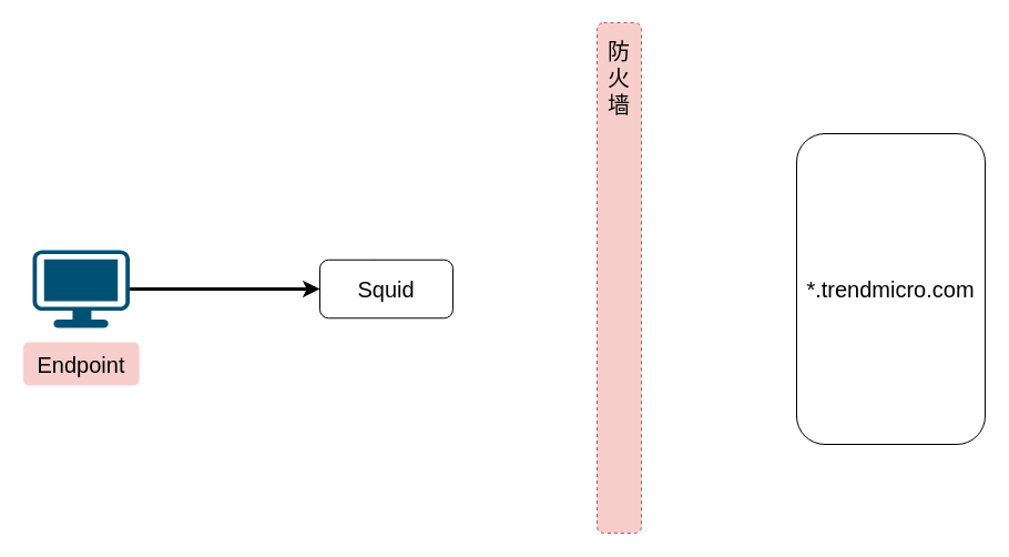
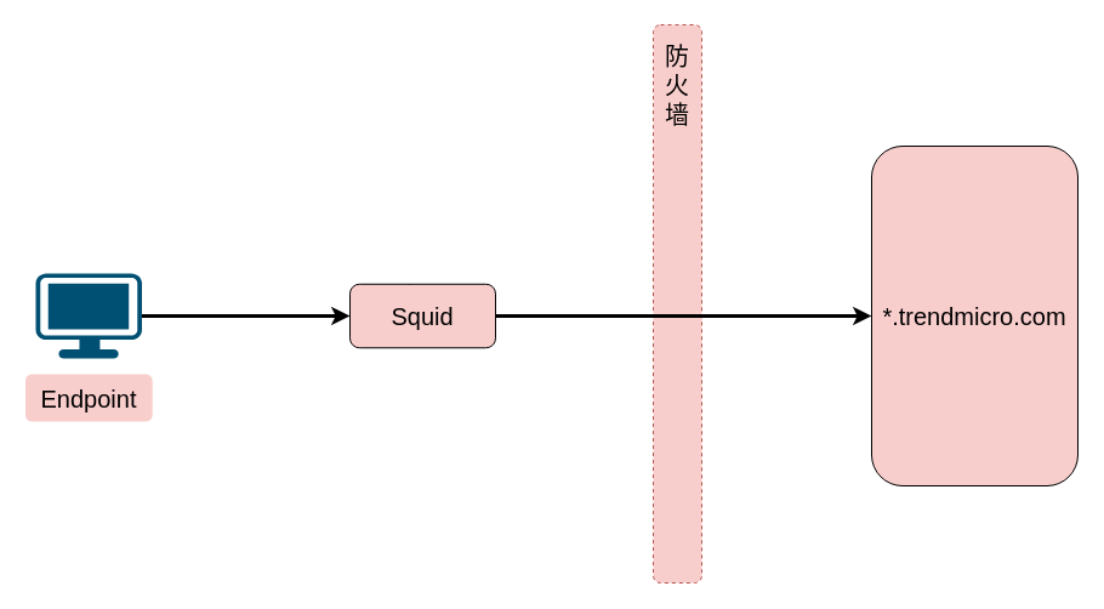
- <mxCell id="9" value="&lt;font style=&quot;font-size: 20px;&quot;&gt;Squid&lt;/font&gt;" style="rounded=1;whiteSpace=wrap;html=1;" vertex="1" parent="1"><mxGeometry x="288" y="233.75" width="120" height="52.5" as="geometry" /></mxCell>
+ <mxCell id="9" value="&lt;font style=&quot;font-size: 20px;&quot;&gt;Squid&lt;/font&gt;" style="rounded=1;whiteSpace=wrap;html=1;fillColor=#f8cecc;" vertex="1" parent="1"><mxGeometry x="288" y="233.75" width="120" height="52.5" as="geometry" /></mxCell>
+ <mxCell id="8" style="edgeStyle=orthogonalEdgeStyle;rounded=0;orthogonalLoop=1;jettySize=auto;html=1;entryX=0;entryY=0.5;entryDx=0;entryDy=0;strokeColor=default;strokeWidth=3;" edge="1" parent="1" source="9" target="7"><mxGeometry relative="1" as="geometry" /></mxCell>
- <mxCell id="7" value="&lt;font style=&quot;font-size: 20px;&quot;&gt;*.trendmicro.com&lt;/font&gt;" style="rounded=1;whiteSpace=wrap;html=1;" vertex="1" parent="1"><mxGeometry x="718" y="120" width="170" height="280" as="geometry" /></mxCell>
+ <mxCell id="7" value="&lt;font style=&quot;font-size: 20px;&quot;&gt;*.trendmicro.com&lt;/font&gt;" style="rounded=1;whiteSpace=wrap;html=1;fillColor=#f8cecc;" vertex="1" parent="1"><mxGeometry x="718" y="120" width="170" height="280" as="geometry" /></mxCell>
